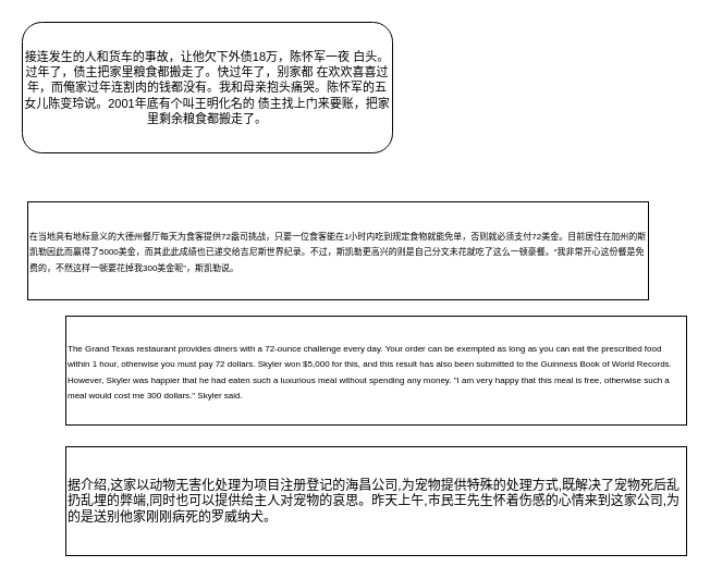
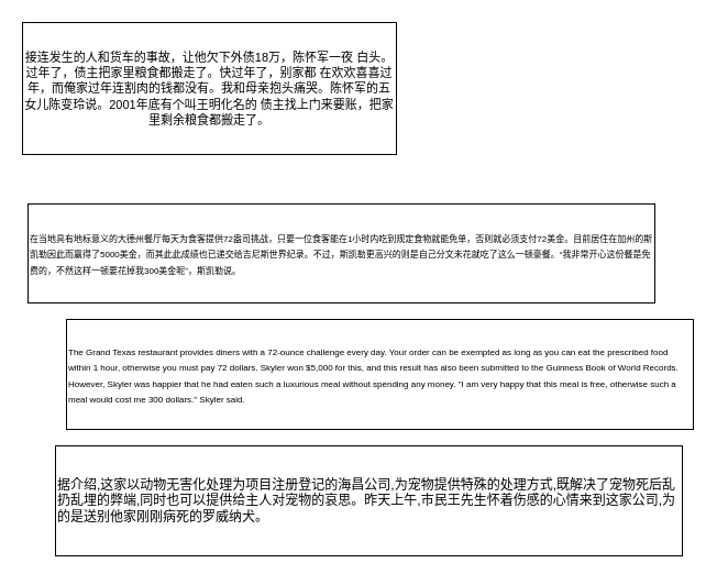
- <mxCell id="2" value="&lt;font style=&quot;font-size: 11px&quot;&gt;接连发生的人和货车的事故，让他欠下外债18万，陈怀军一夜 白头。过年了，债主把家里粮食都搬走了。快过年了，别家都 在欢欢喜喜过年，而俺家过年连割肉的钱都没有。我和母亲抱头痛哭。陈怀军的五女儿陈变玲说。2001年底有个叫王明化名的 债主找上门来要账，把家里剩余粮食都搬走了。&lt;/font&gt;" style="whiteSpace=wrap;html=1;rounded=1;" vertex="1" parent="1"><mxGeometry x="20" y="20" width="340" height="120" as="geometry" /></mxCell>
+ <mxCell id="2" value="&lt;font style=&quot;font-size: 11px&quot;&gt;接连发生的人和货车的事故，让他欠下外债18万，陈怀军一夜 白头。过年了，债主把家里粮食都搬走了。快过年了，别家都 在欢欢喜喜过年，而俺家过年连割肉的钱都没有。我和母亲抱头痛哭。陈怀军的五女儿陈变玲说。2001年底有个叫王明化名的 债主找上门来要账，把家里剩余粮食都搬走了。&lt;/font&gt;" style="rounded=0;whiteSpace=wrap;html=1;" vertex="1" parent="1"><mxGeometry x="20" y="20" width="340" height="120" as="geometry" /></mxCell>
- <mxCell id="5" value="&lt;div&gt;据介绍,&lt;span&gt;这家以动物无害化处理为项目注册登记的海昌公司,&lt;/span&gt;&lt;span&gt;为宠物提供特殊的处理方式,&lt;/span&gt;&lt;span&gt;既解决了宠物死后乱 扔乱埋的弊端,&lt;/span&gt;&lt;span&gt;同时也可以提供给主人对宠物的哀思。&lt;/span&gt;&lt;span&gt;昨天上午,&lt;/span&gt;&lt;span&gt;市民王先生怀着伤感的心情来到这家公司,&lt;/span&gt;&lt;span&gt;为的是送别他家刚刚病死的罗威纳犬。&lt;/span&gt;&lt;/div&gt;" style="text;html=1;align=left;verticalAlign=middle;whiteSpace=wrap;rounded=0;strokeColor=#000000;" vertex="1" parent="1"><mxGeometry x="60" y="410" width="570" height="100" as="geometry" /></mxCell>
+ <mxCell id="5" value="&lt;div&gt;据介绍,&lt;span&gt;这家以动物无害化处理为项目注册登记的海昌公司,&lt;/span&gt;&lt;span&gt;为宠物提供特殊的处理方式,&lt;/span&gt;&lt;span&gt;既解决了宠物死后乱 扔乱埋的弊端,&lt;/span&gt;&lt;span&gt;同时也可以提供给主人对宠物的哀思。&lt;/span&gt;&lt;span&gt;昨天上午,&lt;/span&gt;&lt;span&gt;市民王先生怀着伤感的心情来到这家公司,&lt;/span&gt;&lt;span&gt;为的是送别他家刚刚病死的罗威纳犬。&lt;/span&gt;&lt;/div&gt;" style="text;html=1;align=left;verticalAlign=middle;whiteSpace=wrap;rounded=0;strokeColor=#000000;" vertex="1" parent="1"><mxGeometry x="50" y="405" width="570" height="100" as="geometry" /></mxCell>
